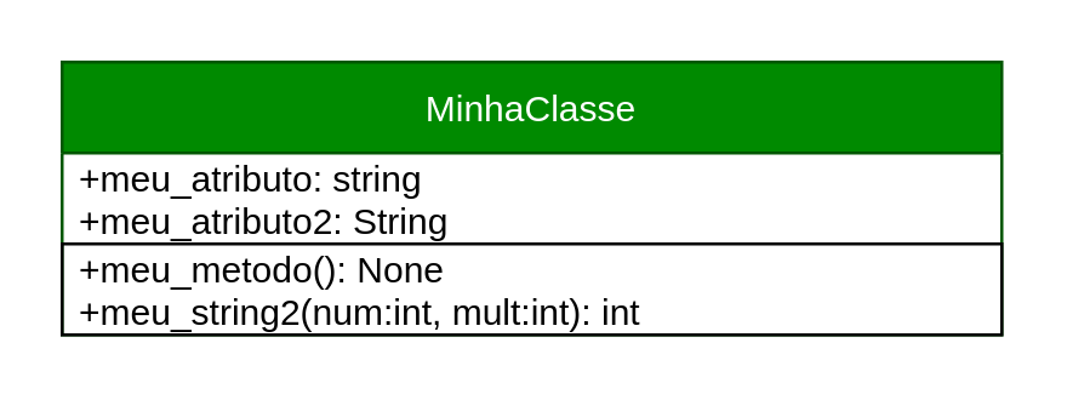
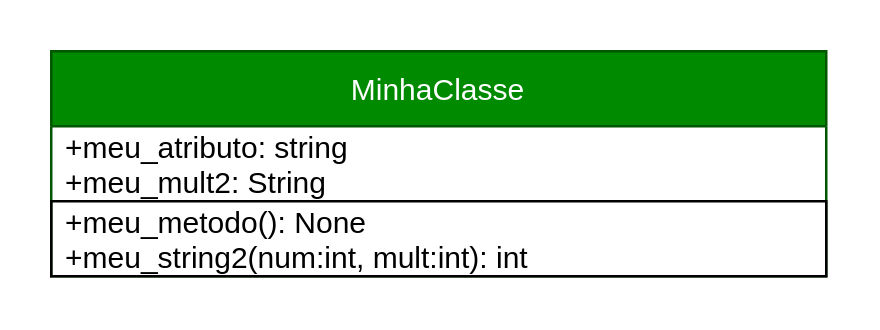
- <mxCell id="3" value="+meu_atributo: string&#10;+meu_atributo2: String" style="text;strokeColor=none;fillColor=none;align=left;verticalAlign=middle;spacingLeft=4;spacingRight=4;overflow=hidden;points=[[0,0.5],[1,0.5]];portConstraint=eastwest;rotatable=0;" vertex="1" parent="2"><mxGeometry y="30" width="310" height="30" as="geometry" /></mxCell>
+ <mxCell id="3" value="+meu_atributo: string&#10;+meu_mult2: String" style="text;strokeColor=none;fillColor=none;align=left;verticalAlign=middle;spacingLeft=4;spacingRight=4;overflow=hidden;points=[[0,0.5],[1,0.5]];portConstraint=eastwest;rotatable=0;" vertex="1" parent="2"><mxGeometry y="30" width="310" height="30" as="geometry" /></mxCell>
